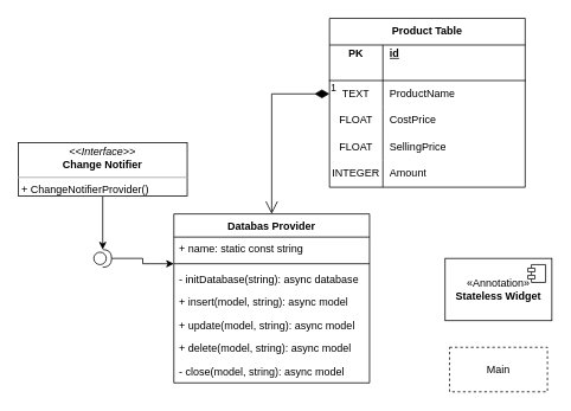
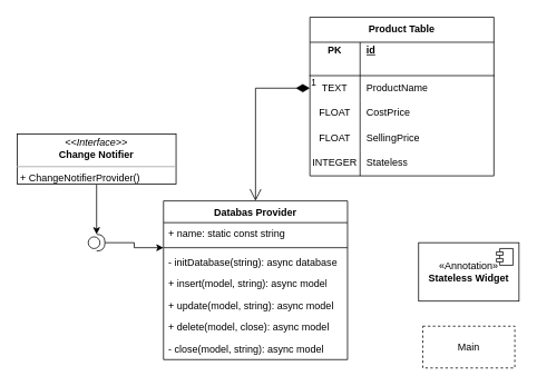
- <mxCell id="21" value="Amount" style="shape=partialRectangle;connectable=0;fillColor=none;top=0;left=0;bottom=0;right=0;align=left;spacingLeft=6;overflow=hidden;html=1;whiteSpace=wrap;" parent="19" vertex="1"><mxGeometry x="60" width="160" height="30" as="geometry"><mxRectangle width="160" height="30" as="alternateBounds" /></mxGeometry></mxCell>
+ <mxCell id="21" value="Stateless" style="shape=partialRectangle;connectable=0;fillColor=none;top=0;left=0;bottom=0;right=0;align=left;spacingLeft=6;overflow=hidden;html=1;whiteSpace=wrap;" parent="19" vertex="1"><mxGeometry x="60" width="160" height="30" as="geometry"><mxRectangle width="160" height="30" as="alternateBounds" /></mxGeometry></mxCell>
- <mxCell id="28" value="+ delete(model, string): async model" style="text;strokeColor=none;fillColor=none;align=left;verticalAlign=top;spacingLeft=4;spacingRight=4;overflow=hidden;rotatable=0;points=[[0,0.5],[1,0.5]];portConstraint=eastwest;whiteSpace=wrap;html=1;" vertex="1" parent="22"><mxGeometry y="138" width="220" height="26" as="geometry" /></mxCell>
+ <mxCell id="28" value="+ delete(model, close): async model" style="text;strokeColor=none;fillColor=none;align=left;verticalAlign=top;spacingLeft=4;spacingRight=4;overflow=hidden;rotatable=0;points=[[0,0.5],[1,0.5]];portConstraint=eastwest;whiteSpace=wrap;html=1;" vertex="1" parent="22"><mxGeometry y="138" width="220" height="26" as="geometry" /></mxCell>
